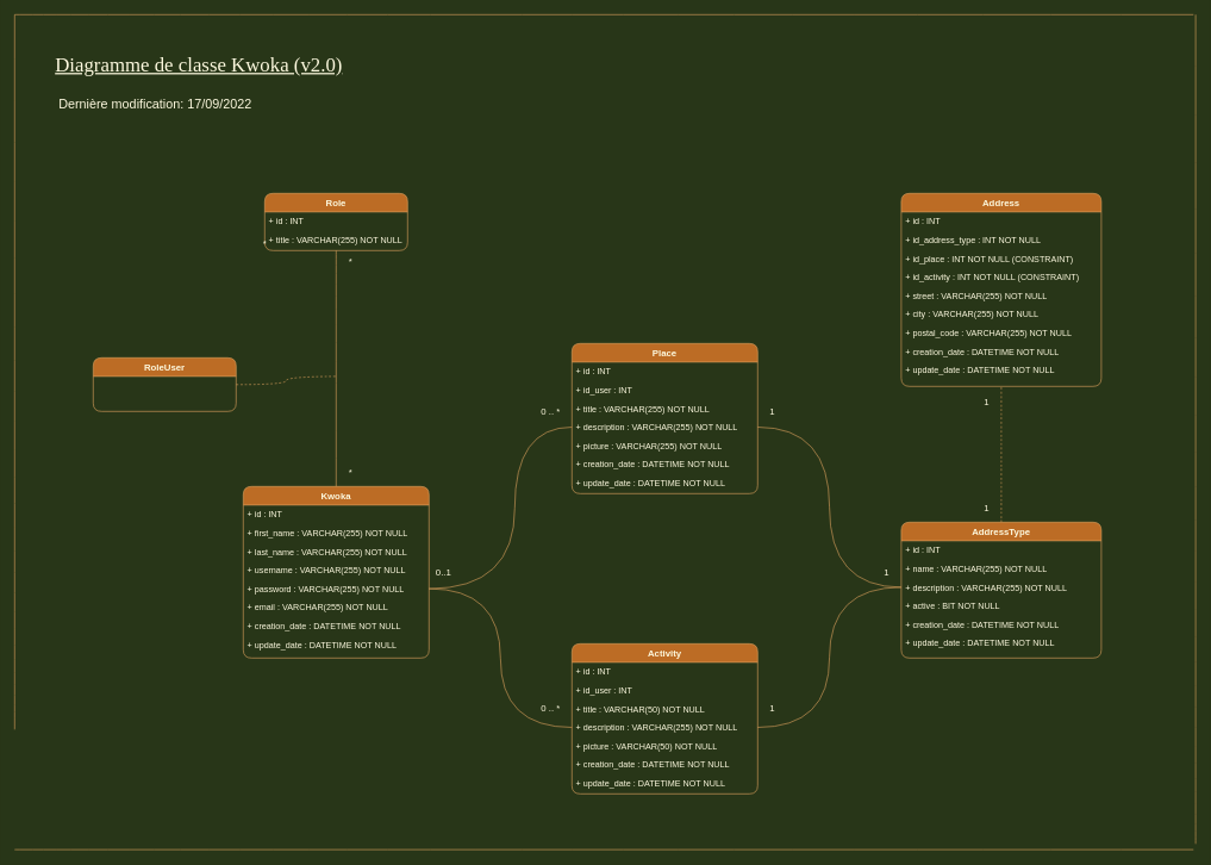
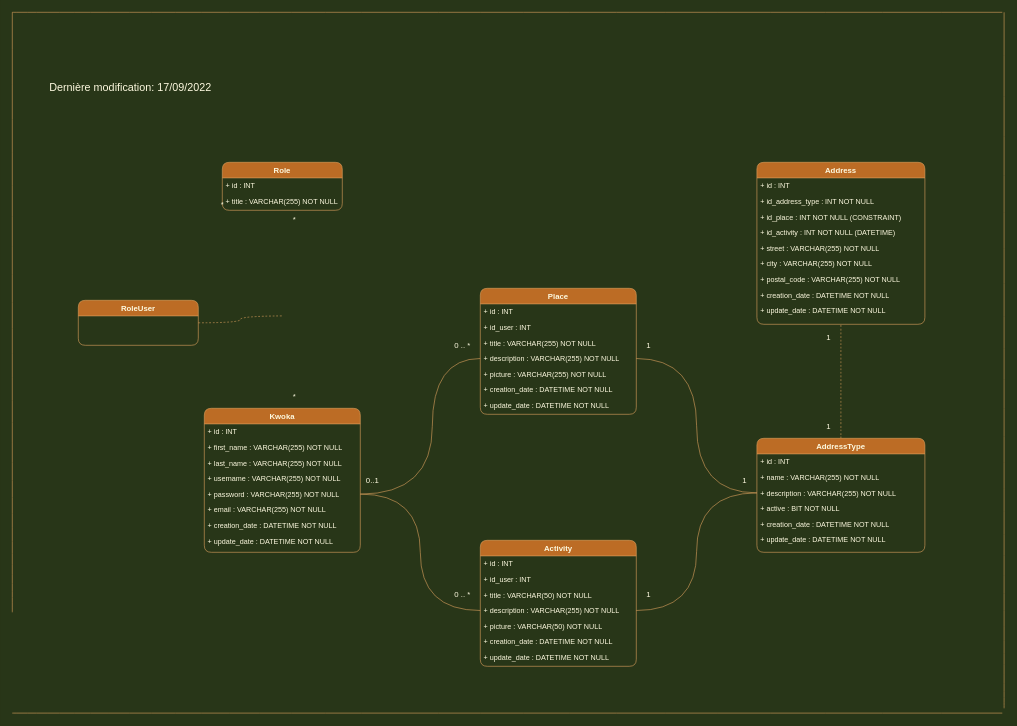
- <mxCell id="28" value="&lt;div style=&quot;font-size: 28px&quot;&gt;Diagramme de classe Kwoka (v2.0)&lt;/div&gt;" style="text;html=1;align=left;verticalAlign=middle;resizable=0;points=[];autosize=1;strokeColor=none;fontSize=28;fontStyle=4;fontColor=#FEFAE0;rounded=1;fontFamily=Verdana;" parent="1" vertex="1"><mxGeometry x="75" y="70" width="520" height="40" as="geometry" /></mxCell>
- <mxCell id="58" value="+ id_activity : INT NOT NULL (CONSTRAINT)" style="text;align=left;verticalAlign=top;spacingLeft=4;spacingRight=4;overflow=hidden;rotatable=0;points=[[0,0.5],[1,0.5]];portConstraint=eastwest;shadow=0;html=0;fontColor=#FEFAE0;rounded=1;" vertex="1" parent="54"><mxGeometry y="104" width="280" height="26" as="geometry" /></mxCell>
+ <mxCell id="58" value="+ id_activity : INT NOT NULL (DATETIME)" style="text;align=left;verticalAlign=top;spacingLeft=4;spacingRight=4;overflow=hidden;rotatable=0;points=[[0,0.5],[1,0.5]];portConstraint=eastwest;shadow=0;html=0;fontColor=#FEFAE0;rounded=1;" vertex="1" parent="54"><mxGeometry y="104" width="280" height="26" as="geometry" /></mxCell>
- <mxCell id="12" style="edgeStyle=orthogonalEdgeStyle;curved=1;rounded=1;orthogonalLoop=1;jettySize=auto;html=1;entryX=0.5;entryY=0;entryDx=0;entryDy=0;fontColor=#FEFAE0;strokeColor=#DDA15E;fillColor=#BC6C25;endArrow=none;endFill=0;" edge="1" parent="1" source="13" target="3"><mxGeometry relative="1" as="geometry" /></mxCell>
